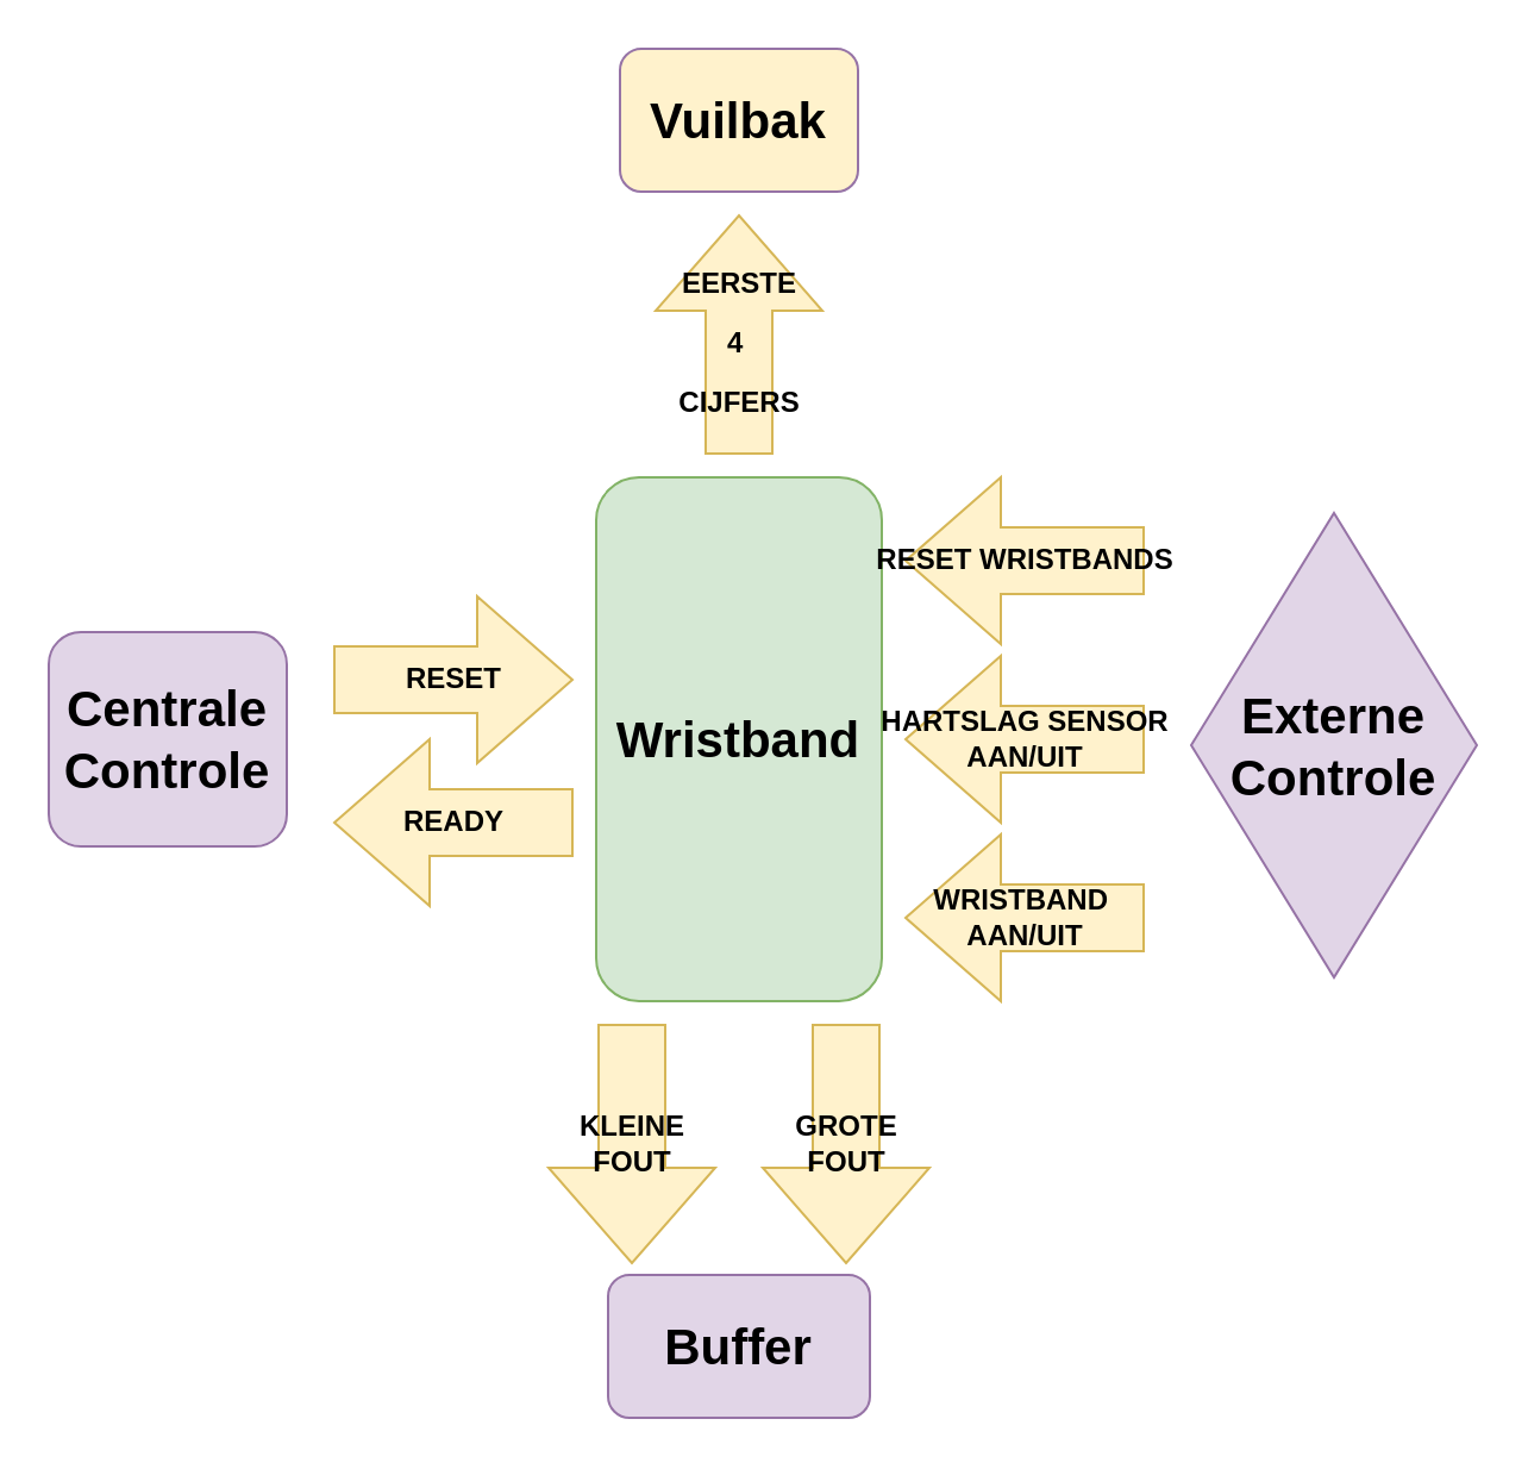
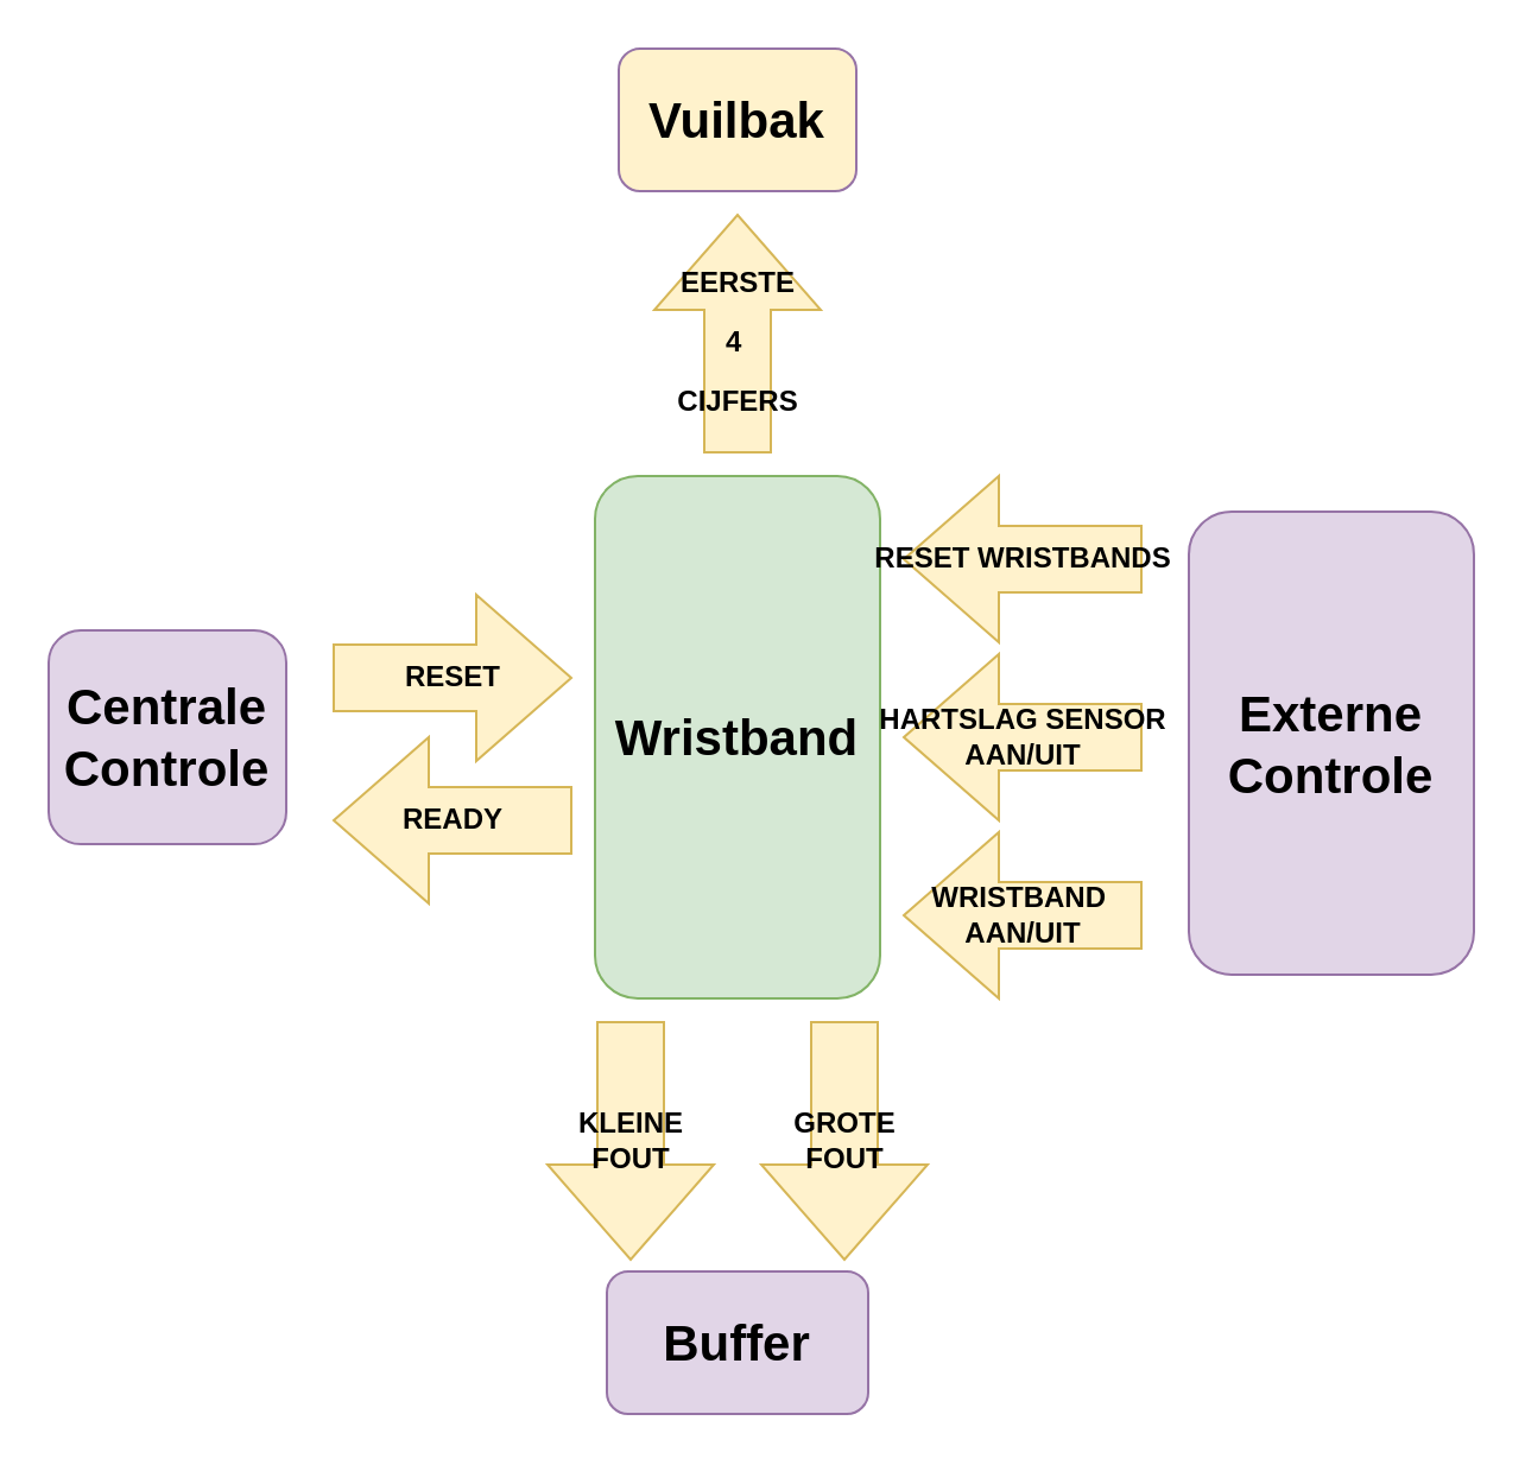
- <mxCell id="6" value="&lt;b style=&quot;font-size: 21px;&quot;&gt;Externe &lt;br&gt;Controle&lt;/b&gt;" style="rhombus;whiteSpace=wrap;html=1;fillColor=#e1d5e7;strokeColor=#9673a6;" vertex="1" parent="1"><mxGeometry x="500" y="215" width="120" height="195" as="geometry" /></mxCell>
+ <mxCell id="6" value="&lt;b style=&quot;font-size: 21px;&quot;&gt;Externe &lt;br&gt;Controle&lt;/b&gt;" style="rounded=1;whiteSpace=wrap;html=1;fillColor=#e1d5e7;strokeColor=#9673a6;" vertex="1" parent="1"><mxGeometry x="500" y="215" width="120" height="195" as="geometry" /></mxCell>
